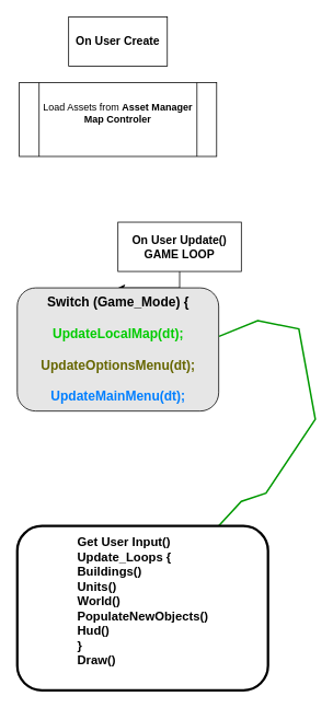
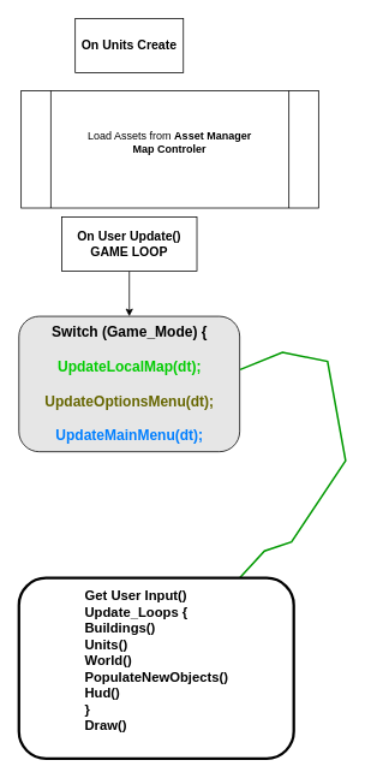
- <mxCell id="2" value="&lt;b&gt;&lt;font style=&quot;font-size: 14px;&quot;&gt;On User Create&lt;/font&gt;&lt;/b&gt;" style="rounded=0;whiteSpace=wrap;html=1;" vertex="1" parent="1"><mxGeometry x="83" y="20" width="120" height="60" as="geometry" /></mxCell>
+ <mxCell id="2" value="&lt;b&gt;&lt;font style=&quot;font-size: 14px;&quot;&gt;On Units Create&lt;/font&gt;&lt;/b&gt;" style="rounded=0;whiteSpace=wrap;html=1;" vertex="1" parent="1"><mxGeometry x="83" y="20" width="120" height="60" as="geometry" /></mxCell>
- <mxCell id="3" value="&lt;div&gt;Load Assets from &lt;b&gt;Asset Manager&lt;/b&gt;&lt;/div&gt;&lt;div&gt;&lt;b&gt;Map Controler&lt;br&gt;&lt;/b&gt;&lt;/div&gt;&lt;div&gt;&lt;br&gt;&lt;/div&gt;" style="shape=process;whiteSpace=wrap;html=1;backgroundOutline=1;" vertex="1" parent="1"><mxGeometry x="23" y="100" width="240" height="90" as="geometry" /></mxCell>
+ <mxCell id="3" value="&lt;div&gt;Load Assets from &lt;b&gt;Asset Manager&lt;/b&gt;&lt;/div&gt;&lt;div&gt;&lt;b&gt;Map Controler&lt;br&gt;&lt;/b&gt;&lt;/div&gt;&lt;div&gt;&lt;br&gt;&lt;/div&gt;" style="shape=process;whiteSpace=wrap;html=1;backgroundOutline=1;" vertex="1" parent="1"><mxGeometry x="23" y="100" width="330" height="130" as="geometry" /></mxCell>
- <mxCell id="5" value="&lt;div style=&quot;font-size: 14px;&quot;&gt;&lt;b&gt;&lt;font style=&quot;font-size: 14px;&quot;&gt;On User Update()&lt;/font&gt;&lt;/b&gt;&lt;/div&gt;&lt;div style=&quot;font-size: 14px;&quot;&gt;&lt;b&gt;&lt;font style=&quot;font-size: 14px;&quot;&gt;GAME LOOP&lt;font style=&quot;font-size: 14px;&quot;&gt;&lt;br&gt;&lt;/font&gt;&lt;/font&gt;&lt;/b&gt;&lt;/div&gt;" style="rounded=0;whiteSpace=wrap;html=1;" vertex="1" parent="1"><mxGeometry x="143" y="270" width="150" height="60" as="geometry" /></mxCell>
+ <mxCell id="5" value="&lt;div style=&quot;font-size: 14px;&quot;&gt;&lt;b&gt;&lt;font style=&quot;font-size: 14px;&quot;&gt;On User Update()&lt;/font&gt;&lt;/b&gt;&lt;/div&gt;&lt;div style=&quot;font-size: 14px;&quot;&gt;&lt;b&gt;&lt;font style=&quot;font-size: 14px;&quot;&gt;GAME LOOP&lt;font style=&quot;font-size: 14px;&quot;&gt;&lt;br&gt;&lt;/font&gt;&lt;/font&gt;&lt;/b&gt;&lt;/div&gt;" style="rounded=0;whiteSpace=wrap;html=1;" vertex="1" parent="1"><mxGeometry x="68" y="240" width="150" height="60" as="geometry" /></mxCell>
